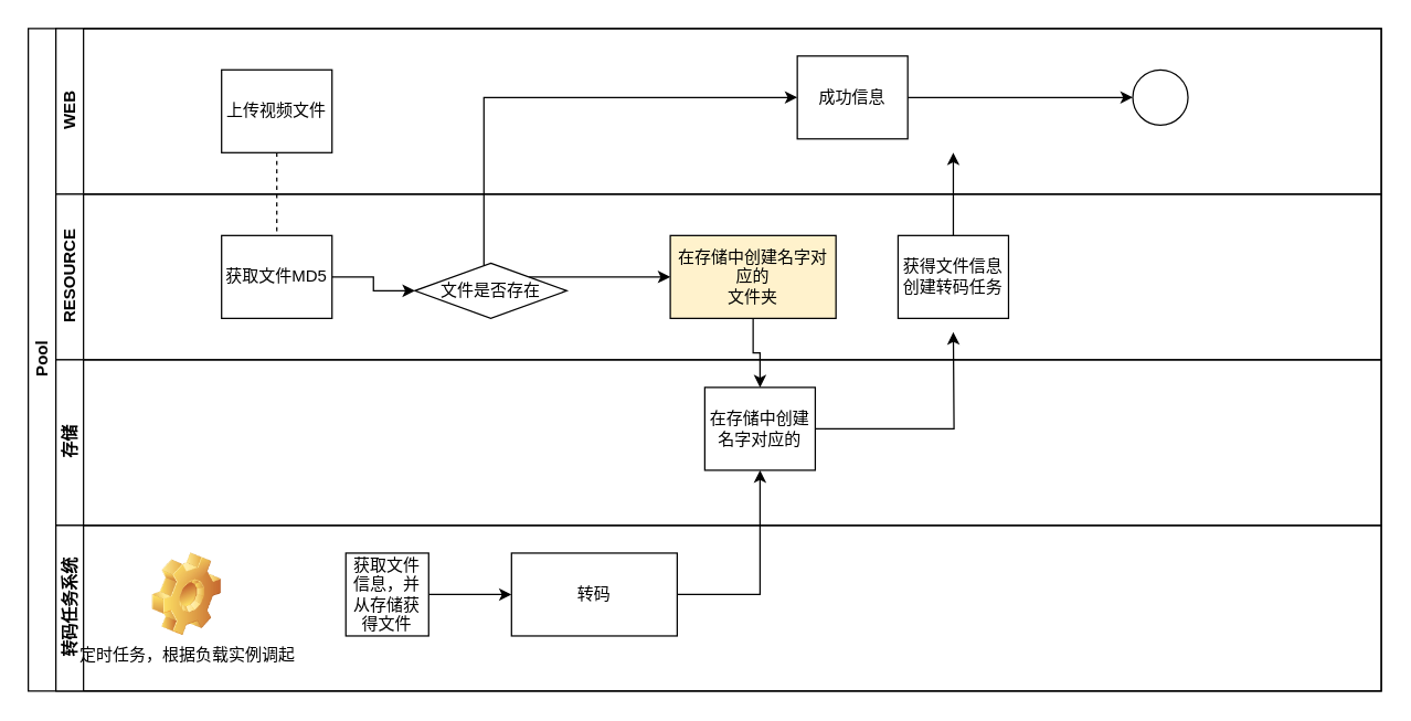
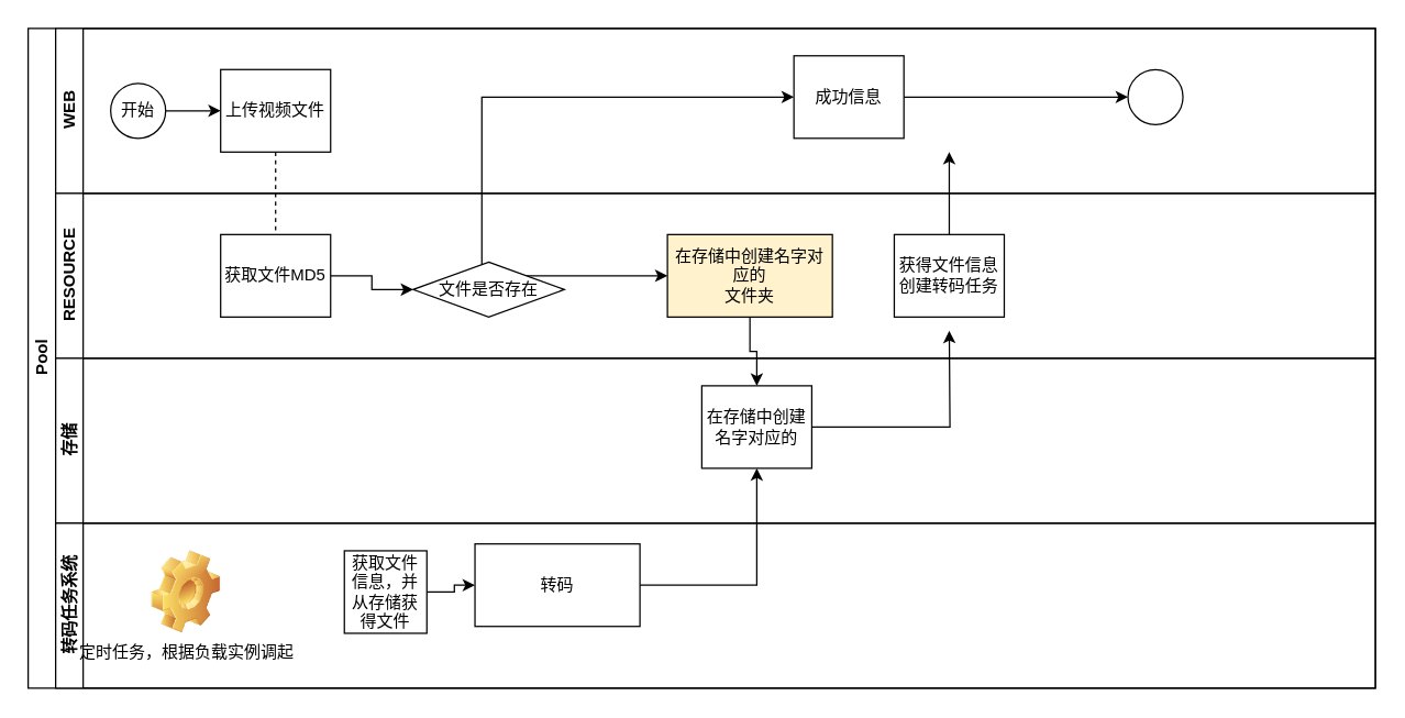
+ <mxCell id="6" value="开始" style="ellipse;whiteSpace=wrap;html=1;" parent="4" vertex="1"><mxGeometry x="40" y="40" width="40" height="40" as="geometry" /></mxCell>
+ <mxCell id="5" value="" style="edgeStyle=orthogonalEdgeStyle;rounded=0;orthogonalLoop=1;jettySize=auto;html=1;" parent="4" source="6" target="7" edge="1"><mxGeometry relative="1" as="geometry" /></mxCell>
- <mxCell id="26" value="转码" style="whiteSpace=wrap;html=1;fontColor=#000000;rounded=0;" vertex="1" parent="22"><mxGeometry x="330" y="20" width="120" height="60" as="geometry" /></mxCell>
+ <mxCell id="26" value="转码" style="whiteSpace=wrap;html=1;fontColor=#000000;rounded=0;" vertex="1" parent="22"><mxGeometry x="305" y="15" width="120" height="60" as="geometry" /></mxCell>
